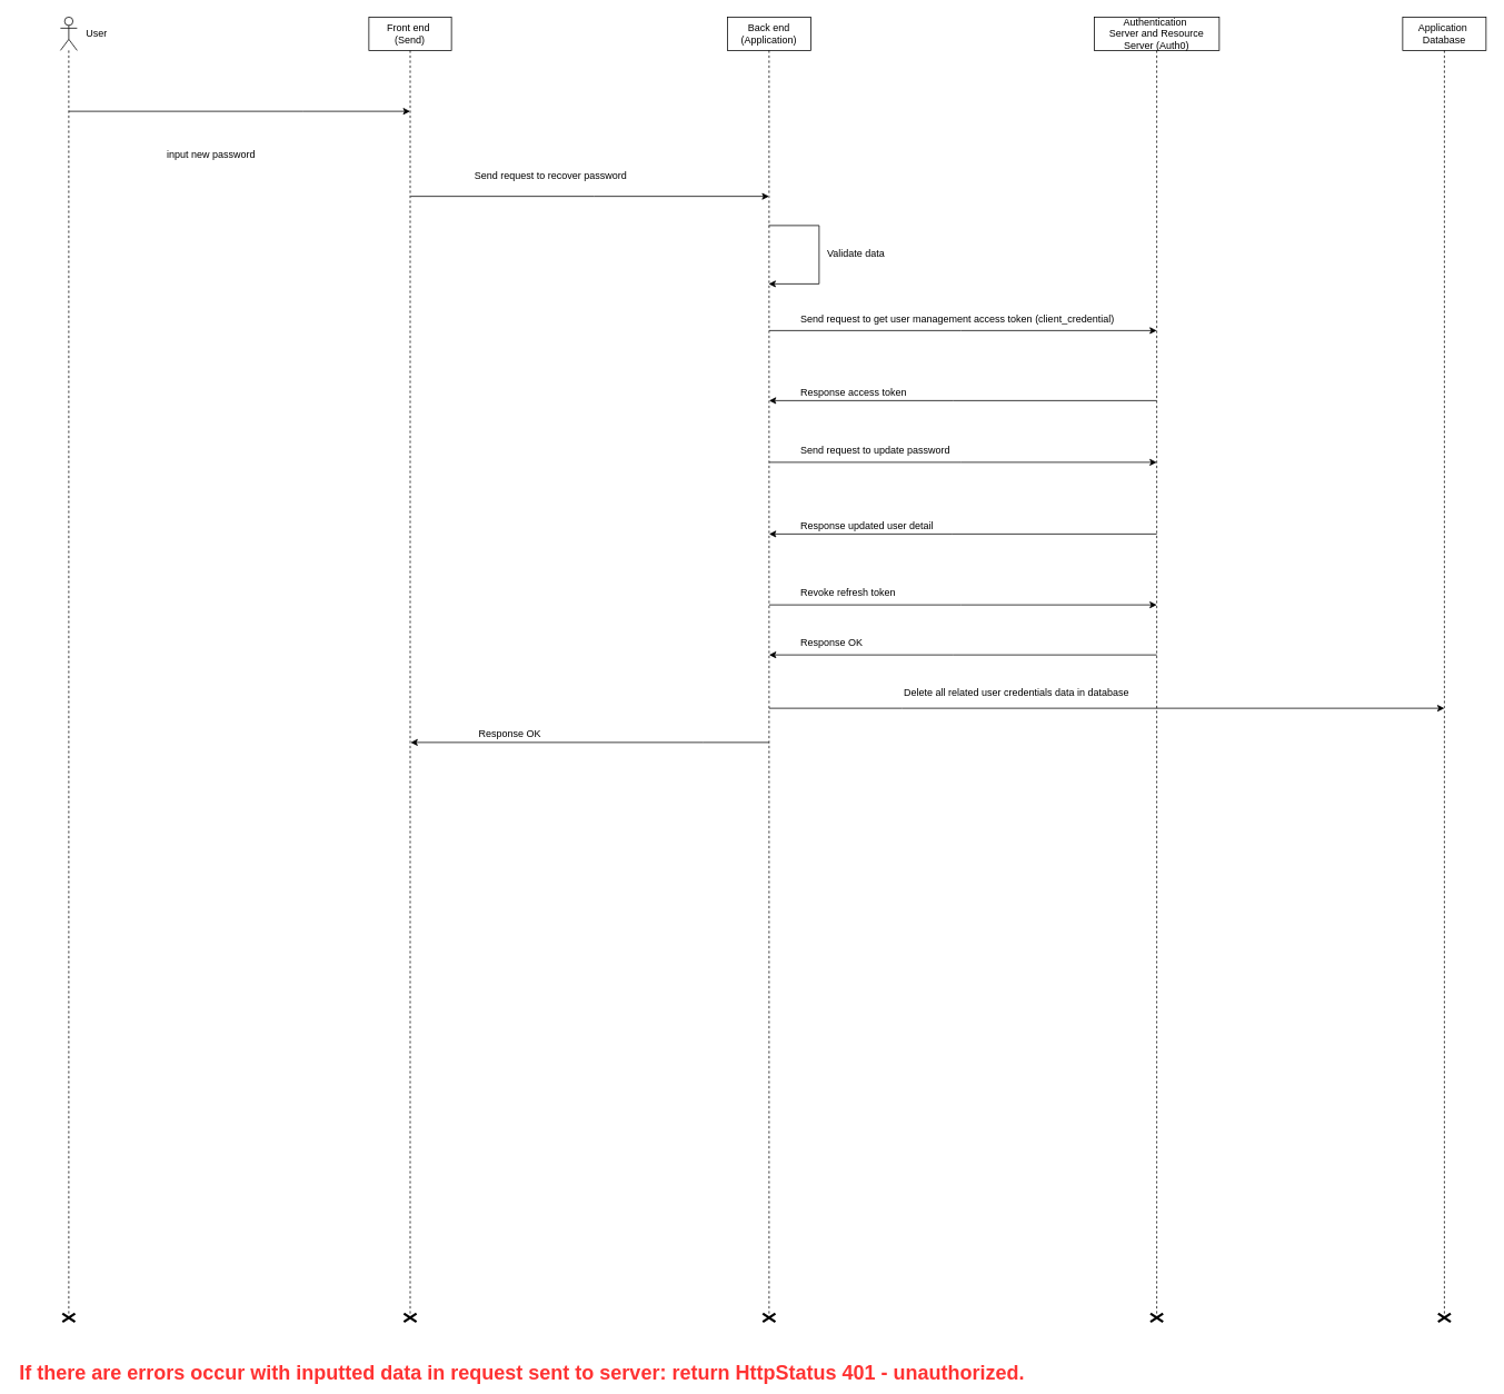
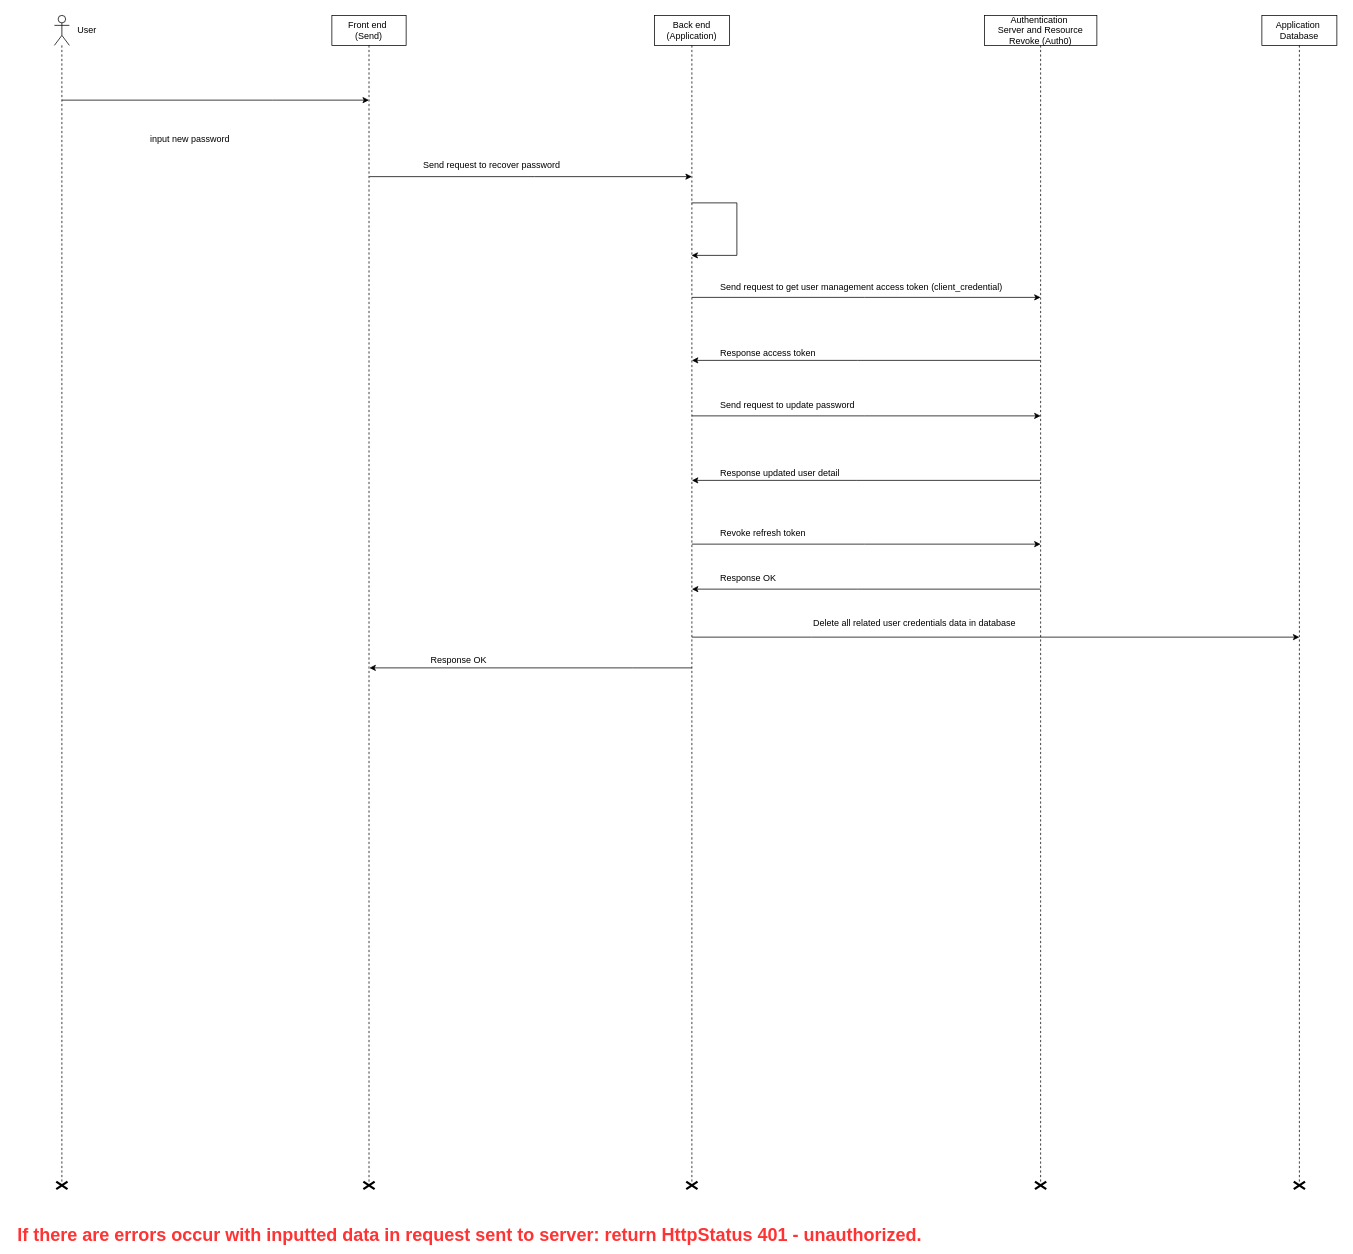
- <mxCell id="4" value="Authentication&amp;nbsp;&lt;br&gt;Server and Resource Server (Auth0)&lt;br&gt;" style="shape=umlLifeline;perimeter=lifelinePerimeter;whiteSpace=wrap;html=1;container=1;collapsible=0;recursiveResize=0;outlineConnect=0;" vertex="1" parent="1"><mxGeometry x="1312" y="20" width="150" height="1560" as="geometry" /></mxCell>
+ <mxCell id="4" value="Authentication&amp;nbsp;&lt;br&gt;Server and Resource Revoke (Auth0)&lt;br&gt;" style="shape=umlLifeline;perimeter=lifelinePerimeter;whiteSpace=wrap;html=1;container=1;collapsible=0;recursiveResize=0;outlineConnect=0;" vertex="1" parent="1"><mxGeometry x="1312" y="20" width="150" height="1560" as="geometry" /></mxCell>
- <mxCell id="8" value="Send request to recover password&lt;br&gt;" style="text;html=1;resizable=0;points=[];autosize=1;align=left;verticalAlign=top;spacingTop=-4;" vertex="1" parent="1"><mxGeometry x="567" y="200" width="200" height="20" as="geometry" /></mxCell>
+ <mxCell id="8" value="Send request to recover password&lt;br&gt;" style="text;html=1;resizable=0;points=[];autosize=1;align=left;verticalAlign=top;spacingTop=-4;" vertex="1" parent="1"><mxGeometry x="562" y="210" width="200" height="20" as="geometry" /></mxCell>
- <mxCell id="35" value="Validate data&lt;br&gt;" style="text;html=1;resizable=0;points=[];autosize=1;align=left;verticalAlign=top;spacingTop=-4;" vertex="1" parent="1"><mxGeometry x="990" y="294" width="80" height="20" as="geometry" /></mxCell>
